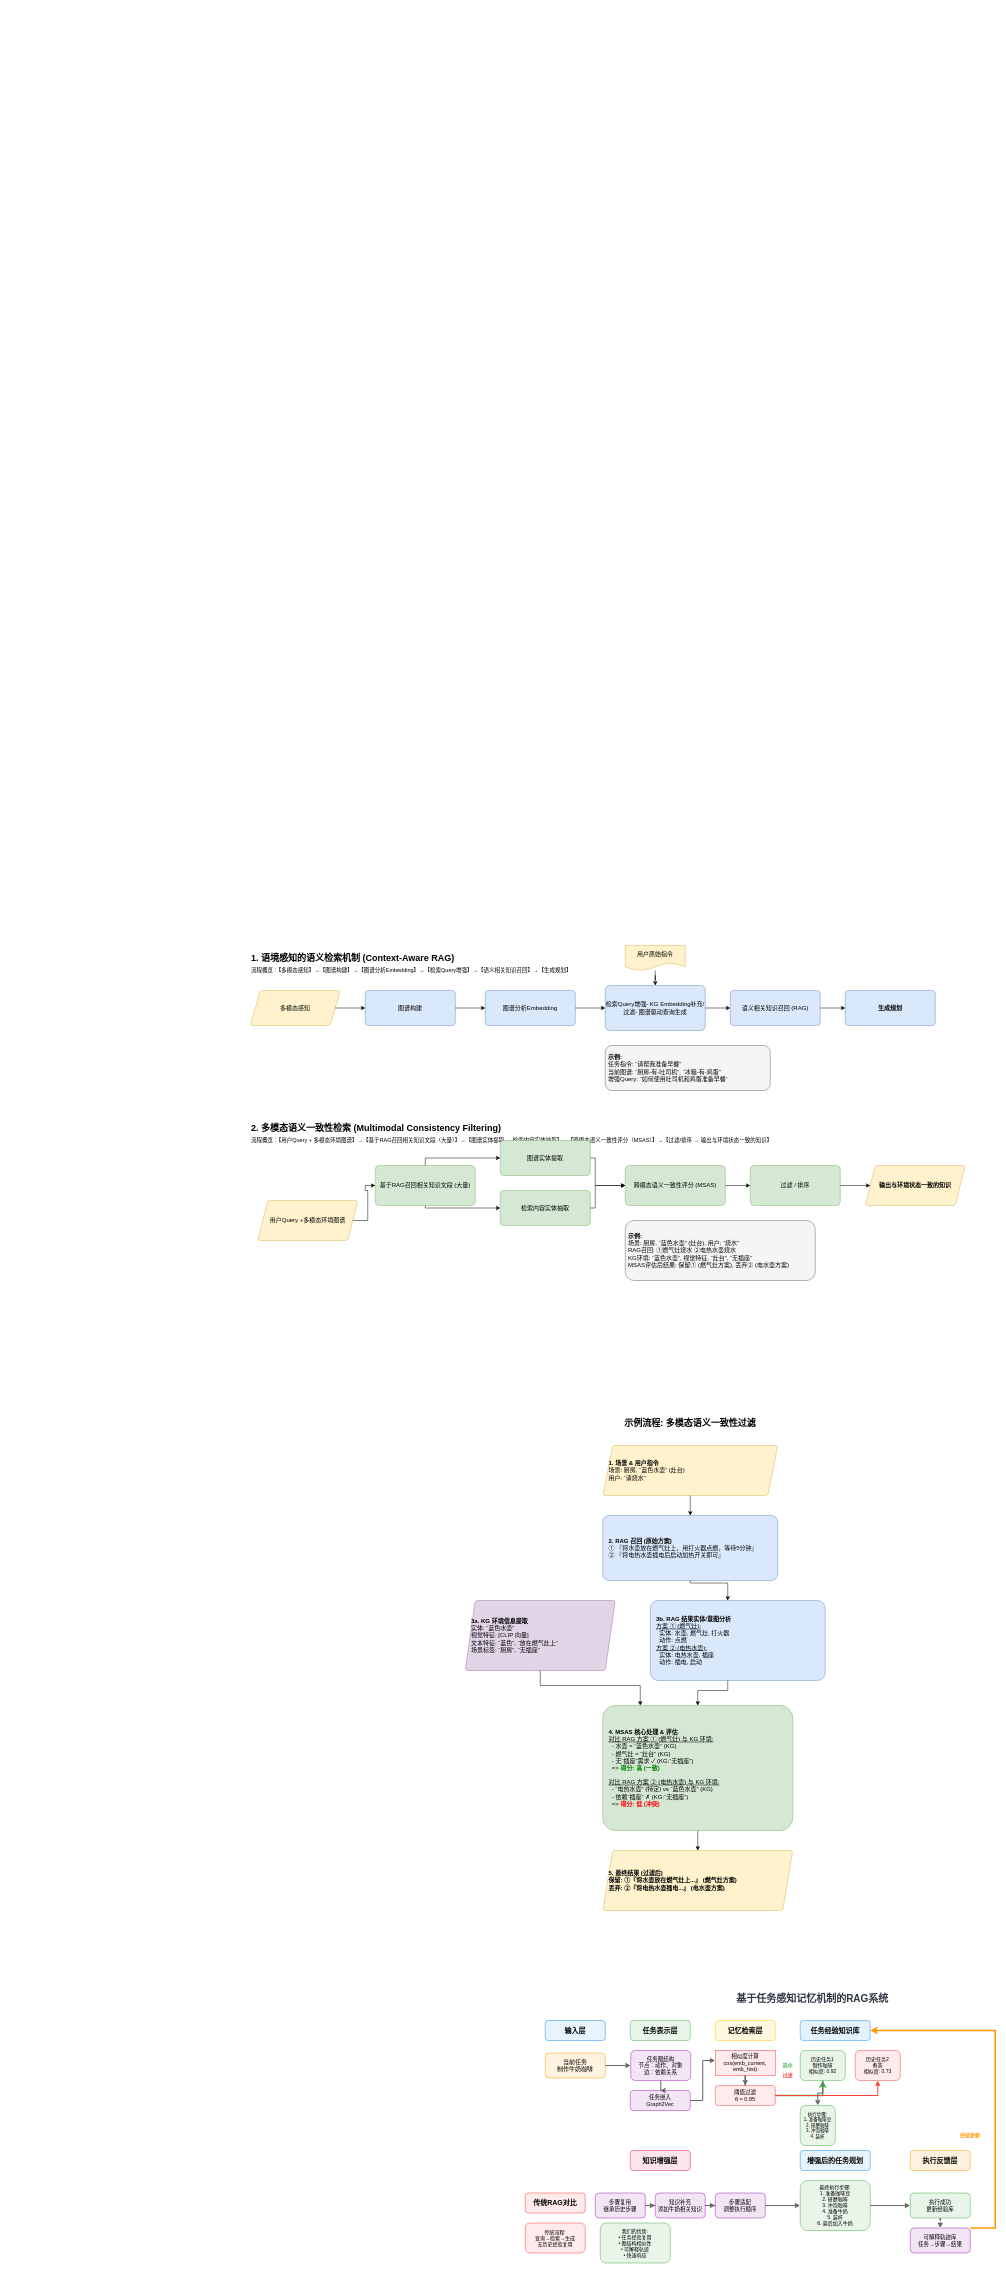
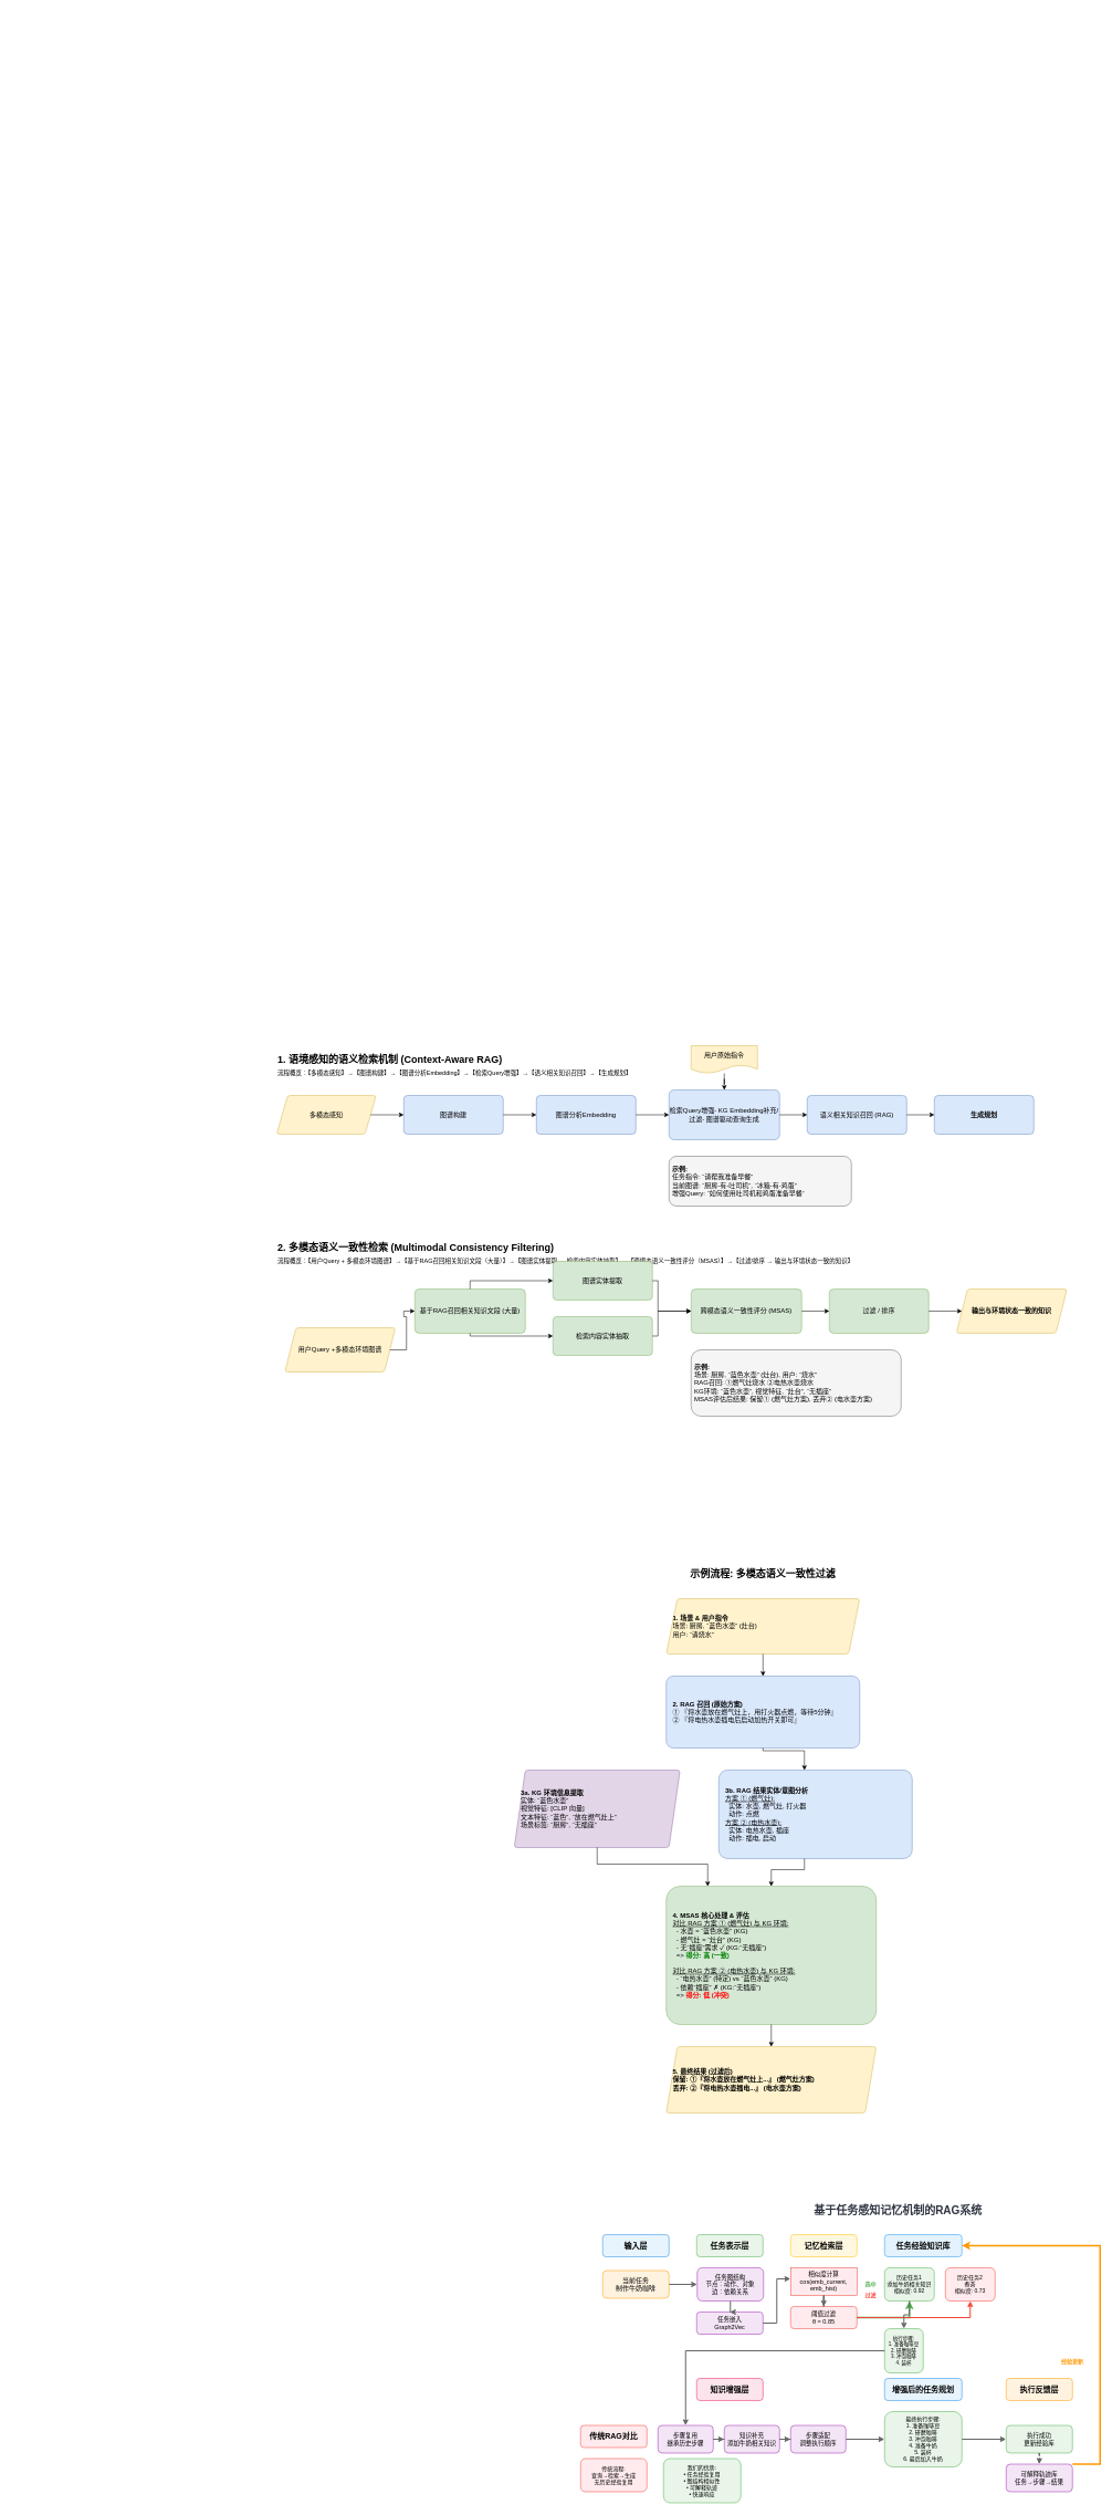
- <mxCell id="58" value="历史任务1&lt;br&gt;制作咖啡&lt;br&gt;相似度: 0.92" style="rounded=1;whiteSpace=wrap;html=1;fillColor=#E8F5E8;strokeColor=#4CAF50;fontSize=10;" vertex="1" parent="1"><mxGeometry x="1600" y="4100" width="90" height="60" as="geometry" /></mxCell>
+ <mxCell id="58" value="历史任务1&lt;br&gt;添加牛奶相关知识&lt;br&gt;相似度: 0.92" style="rounded=1;whiteSpace=wrap;html=1;fillColor=#E8F5E8;strokeColor=#4CAF50;fontSize=10;" vertex="1" parent="1"><mxGeometry x="1600" y="4100" width="90" height="60" as="geometry" /></mxCell>
+ <mxCell id="80" style="edgeStyle=orthogonalEdgeStyle;rounded=0;orthogonalLoop=1;jettySize=auto;html=1;strokeColor=#666666;strokeWidth=2;" edge="1" parent="1" source="60" target="62"><mxGeometry relative="1" as="geometry" /></mxCell>
